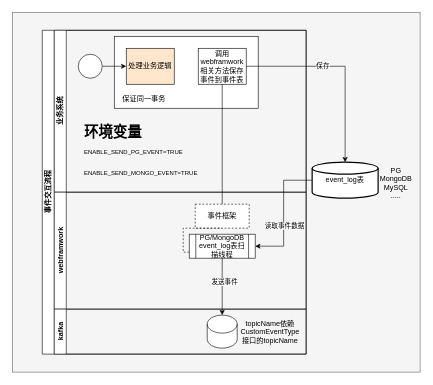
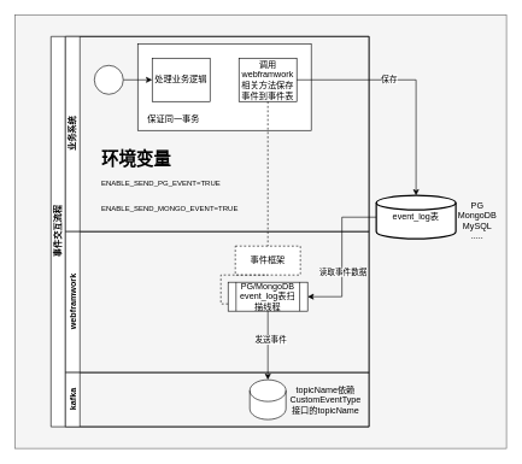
- <mxCell id="8" value="处理业务逻辑" style="rounded=0;whiteSpace=wrap;html=1;fontFamily=Helvetica;fontSize=12;fontColor=#000000;align=center;fillColor=#ffe6cc;" parent="4" vertex="1"><mxGeometry x="120" y="30" width="80" height="60" as="geometry" /></mxCell>
+ <mxCell id="8" value="处理业务逻辑" style="rounded=0;whiteSpace=wrap;html=1;fontFamily=Helvetica;fontSize=12;fontColor=#000000;align=center;" parent="4" vertex="1"><mxGeometry x="120" y="30" width="80" height="60" as="geometry" /></mxCell>
- <mxCell id="21" value="" style="edgeStyle=orthogonalEdgeStyle;rounded=0;orthogonalLoop=1;jettySize=auto;html=1;jumpStyle=none;startArrow=none;startFill=0;dashed=0;endFill=0;endArrow=none;" edge="1" parent="3" source="9" target="13"><mxGeometry relative="1" as="geometry" /></mxCell>
+ <mxCell id="21" value="" style="edgeStyle=orthogonalEdgeStyle;rounded=0;orthogonalLoop=1;jettySize=auto;html=1;jumpStyle=none;startArrow=none;startFill=0;dashed=1;endFill=0;endArrow=none;" edge="1" parent="3" source="9" target="13"><mxGeometry relative="1" as="geometry" /></mxCell>
